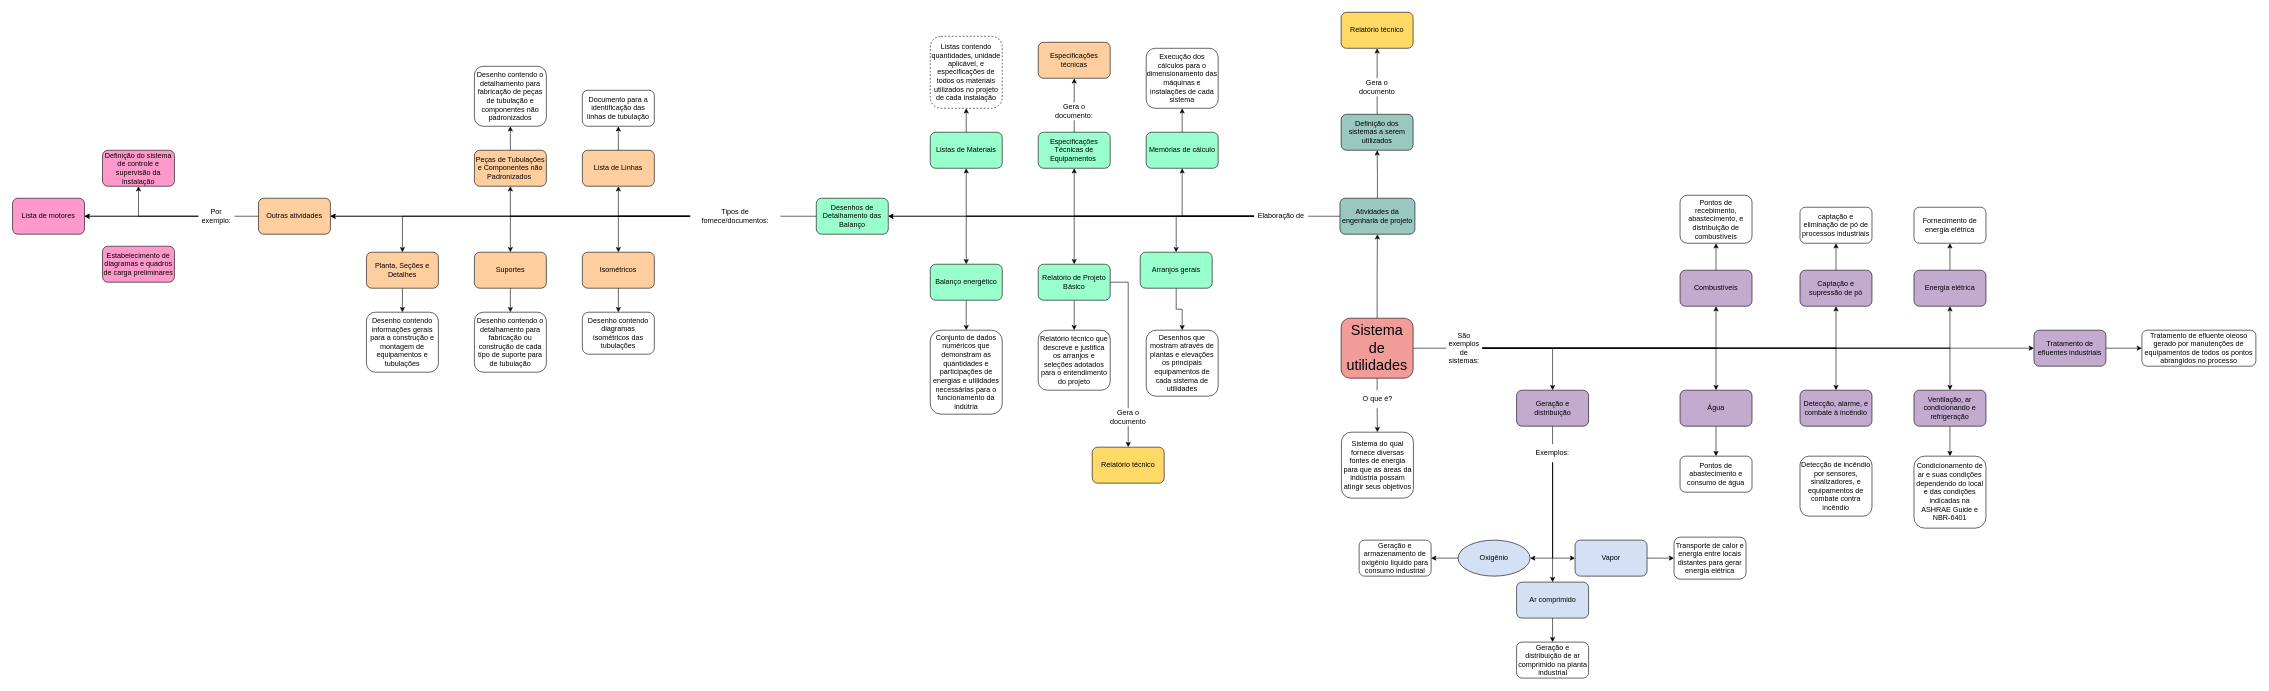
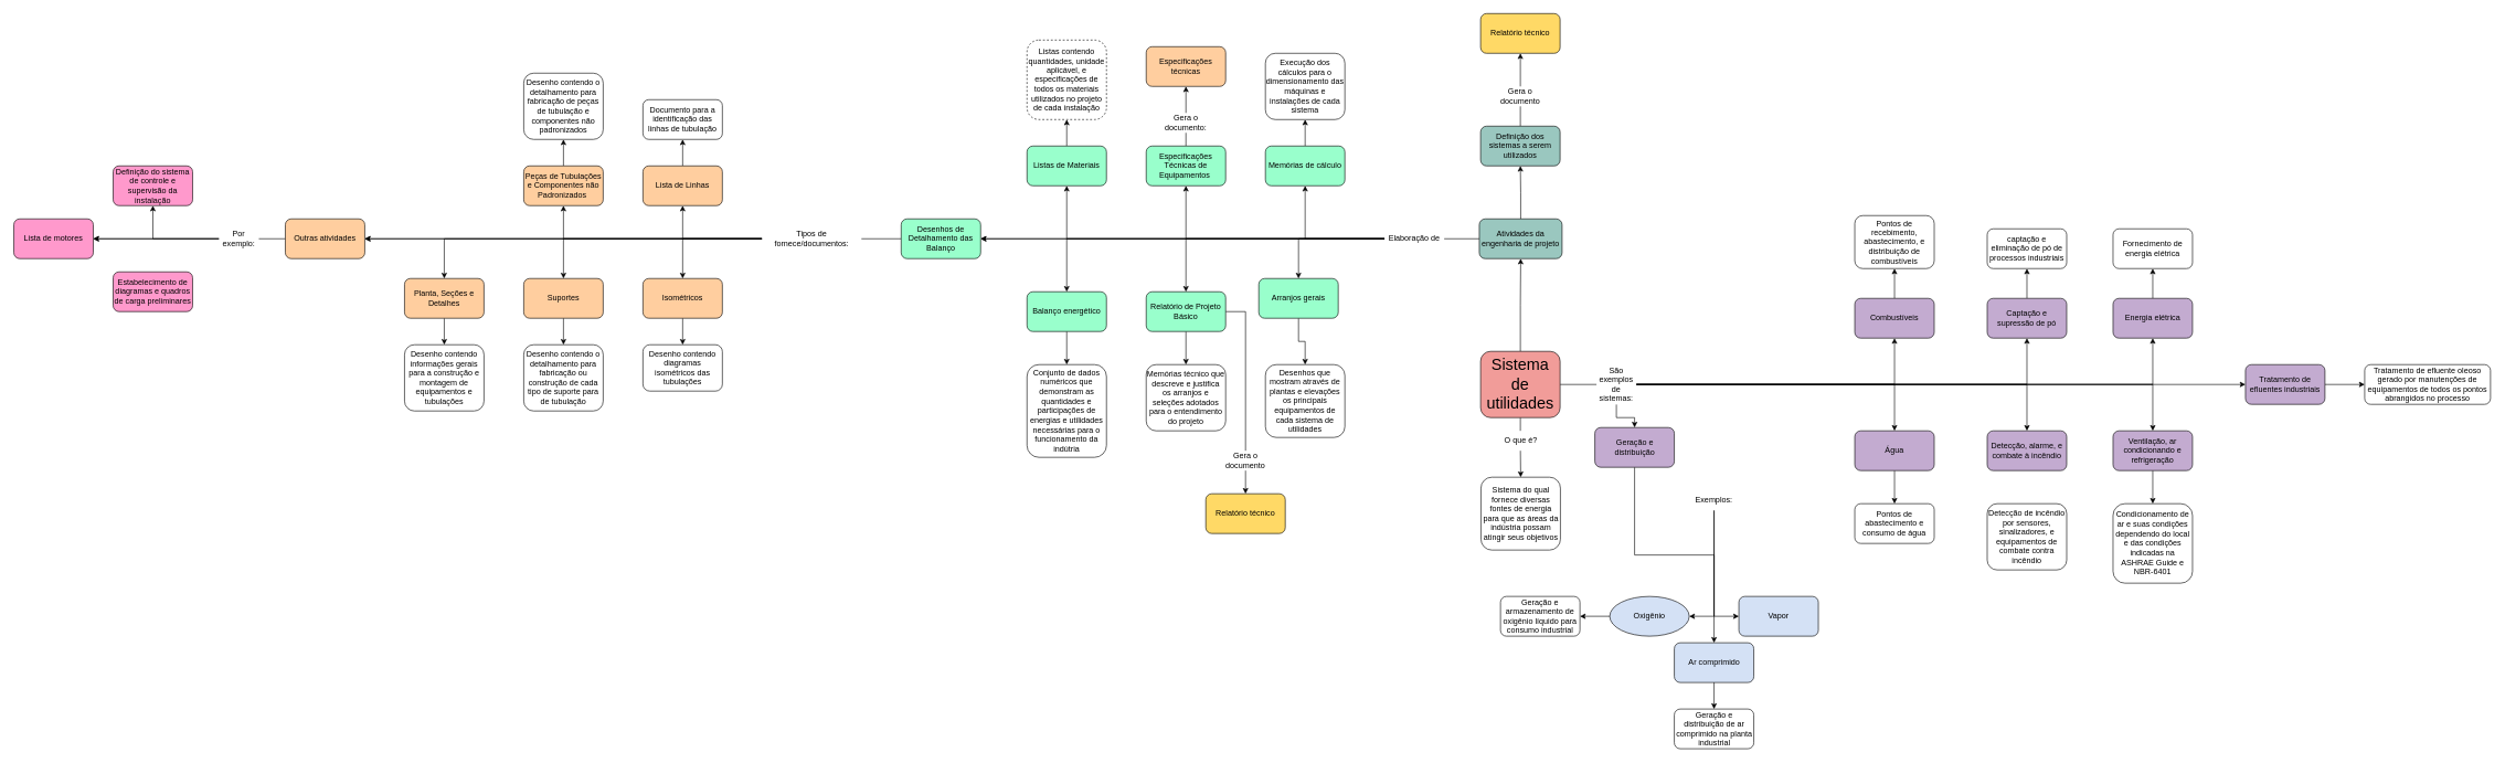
- <mxCell id="104" value="Relatório técnico que descreve e justifica os arranjos e seleções adotados para o entendimento do projeto" style="rounded=1;whiteSpace=wrap;html=1;" vertex="1" parent="1"><mxGeometry x="1730" y="550" width="120" height="100" as="geometry" /></mxCell>
+ <mxCell id="104" value="Memórias técnico que descreve e justifica os arranjos e seleções adotados para o entendimento do projeto" style="rounded=1;whiteSpace=wrap;html=1;" vertex="1" parent="1"><mxGeometry x="1730" y="550" width="120" height="100" as="geometry" /></mxCell>
- <mxCell id="21" value="Geração e distribuição" style="rounded=1;whiteSpace=wrap;html=1;fillColor=#C3ABD0;" vertex="1" parent="1"><mxGeometry x="2527.5" y="650" width="120" height="60" as="geometry" /></mxCell>
+ <mxCell id="21" value="Geração e distribuição" style="rounded=1;whiteSpace=wrap;html=1;fillColor=#C3ABD0;" vertex="1" parent="1"><mxGeometry x="2407.5" y="645" width="120" height="60" as="geometry" /></mxCell>
- <mxCell id="22" style="edgeStyle=orthogonalEdgeStyle;rounded=0;orthogonalLoop=1;jettySize=auto;html=1;" edge="1" parent="1" source="23" target="94"><mxGeometry relative="1" as="geometry"><mxPoint x="2780" y="930" as="targetPoint" /></mxGeometry></mxCell>
- <mxCell id="94" value="Transporte de calor e energia entre locais distantes para gerar energia elétrica" style="rounded=1;whiteSpace=wrap;html=1;" vertex="1" parent="1"><mxGeometry x="2790" y="895" width="120" height="70" as="geometry" /></mxCell>
